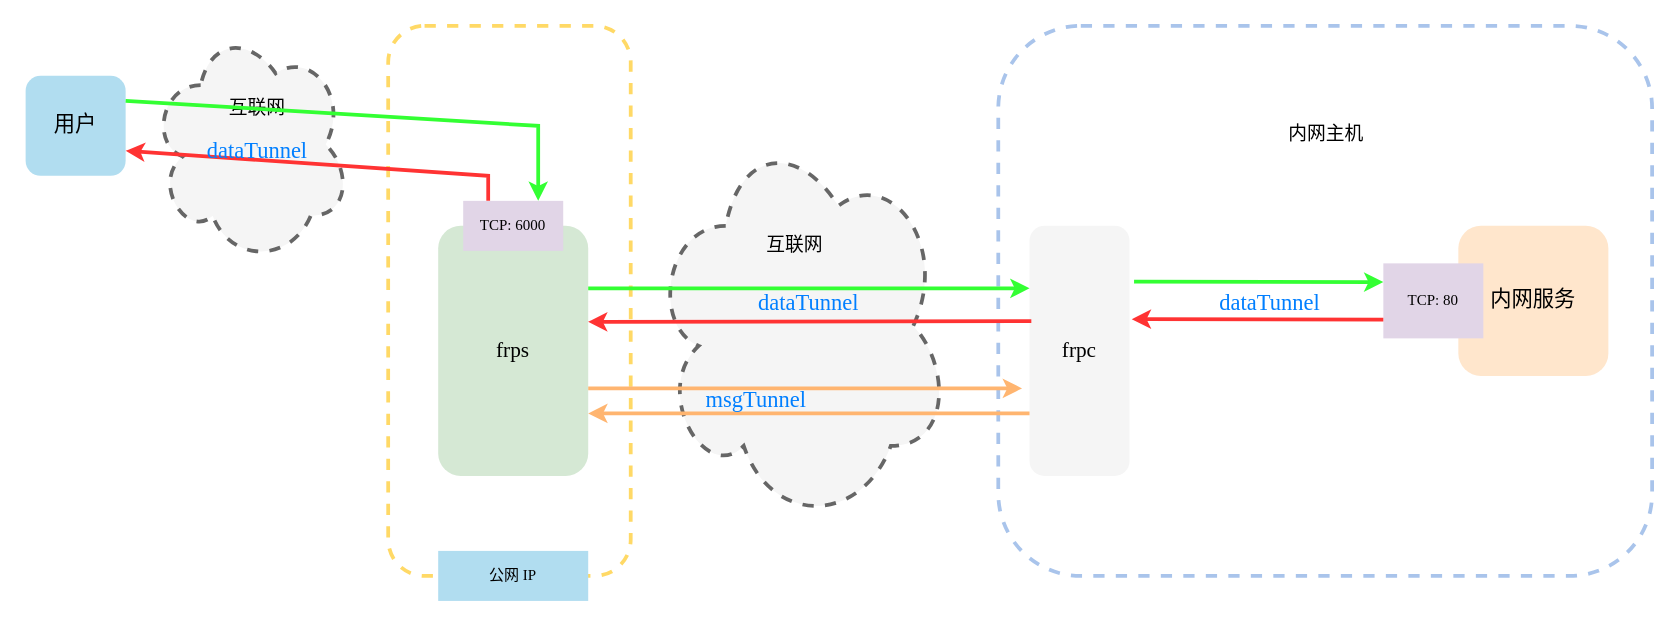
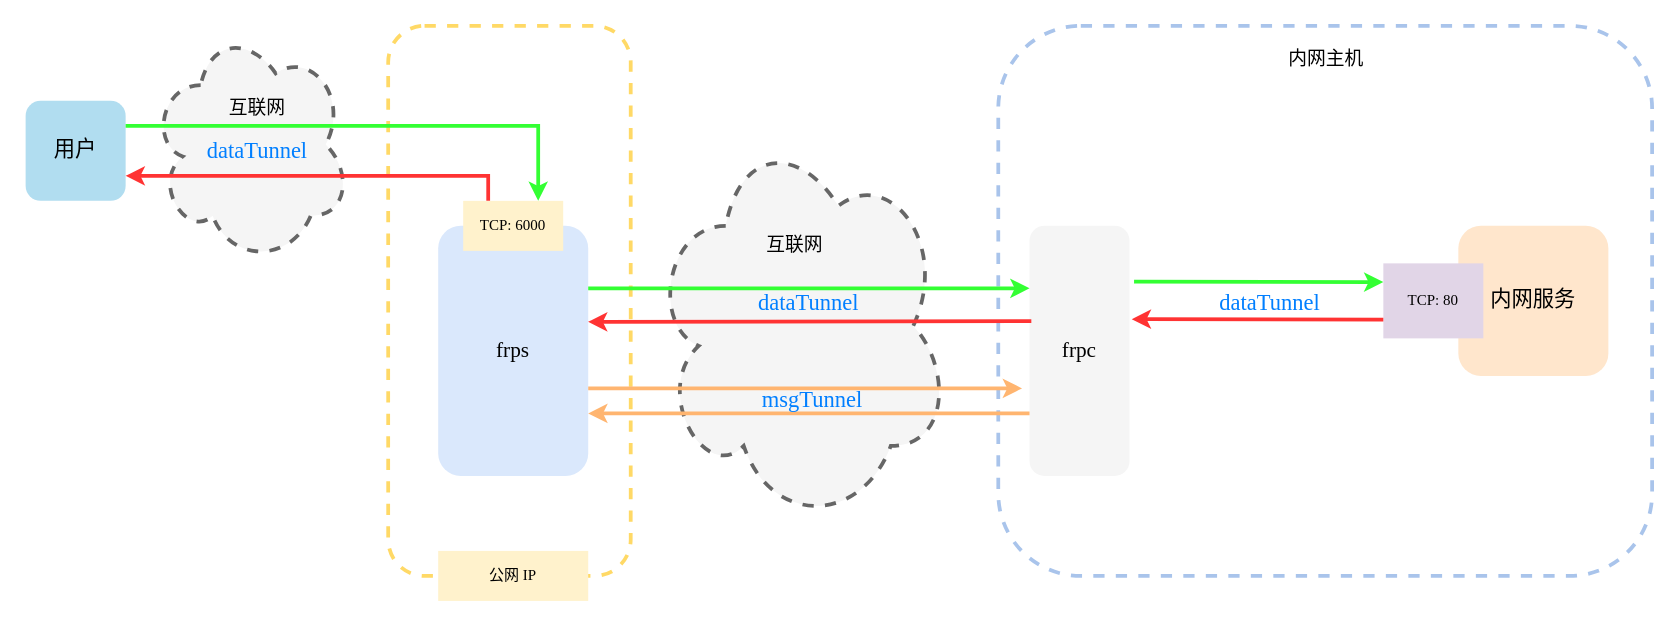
- <mxCell id="8" value="&lt;font face=&quot;JetBrains Mono NL&quot; style=&quot;font-size: 17px;&quot;&gt;用户&lt;/font&gt;" style="rounded=1;whiteSpace=wrap;html=1;fillColor=#b1ddf0;strokeColor=none;" parent="1" vertex="1"><mxGeometry x="20" y="60" width="80" height="80" as="geometry" /></mxCell>
+ <mxCell id="8" value="&lt;font face=&quot;JetBrains Mono NL&quot; style=&quot;font-size: 17px;&quot;&gt;用户&lt;/font&gt;" style="rounded=1;whiteSpace=wrap;html=1;fillColor=#b1ddf0;strokeColor=none;" parent="1" vertex="1"><mxGeometry x="20" y="80" width="80" height="80" as="geometry" /></mxCell>
- <mxCell id="7" value="&lt;font style=&quot;font-size: 15px;&quot;&gt;内网主机&lt;/font&gt;" style="text;html=1;align=center;verticalAlign=middle;resizable=0;points=[];autosize=1;strokeColor=none;fillColor=none;" parent="1" vertex="1"><mxGeometry x="1019.5" y="91" width="80" height="30" as="geometry" /></mxCell>
+ <mxCell id="7" value="&lt;font style=&quot;font-size: 15px;&quot;&gt;内网主机&lt;/font&gt;" style="text;html=1;align=center;verticalAlign=middle;resizable=0;points=[];autosize=1;strokeColor=none;fillColor=none;" parent="1" vertex="1"><mxGeometry x="1019.5" y="31" width="80" height="30" as="geometry" /></mxCell>
- <mxCell id="10" value="&lt;font face=&quot;JetBrains Mono NL&quot;&gt;TCP: 6000&lt;/font&gt;" style="rounded=0;whiteSpace=wrap;html=1;fillColor=#e1d5e7;strokeColor=none;" parent="1" vertex="1"><mxGeometry x="370" y="160" width="80" height="40" as="geometry" /></mxCell>
+ <mxCell id="10" value="&lt;font face=&quot;JetBrains Mono NL&quot;&gt;TCP: 6000&lt;/font&gt;" style="rounded=0;whiteSpace=wrap;html=1;fillColor=#fff2cc;strokeColor=none;" parent="1" vertex="1"><mxGeometry x="370" y="160" width="80" height="40" as="geometry" /></mxCell>
- <mxCell id="4" value="&lt;font face=&quot;JetBrains Mono NL&quot; style=&quot;font-size: 17px;&quot;&gt;frps&lt;/font&gt;" style="rounded=1;whiteSpace=wrap;html=1;fillColor=#d5e8d4;strokeColor=none;" parent="1" vertex="1"><mxGeometry x="350" y="180" width="120" height="200" as="geometry" /></mxCell>
+ <mxCell id="4" value="&lt;font face=&quot;JetBrains Mono NL&quot; style=&quot;font-size: 17px;&quot;&gt;frps&lt;/font&gt;" style="rounded=1;whiteSpace=wrap;html=1;fillColor=#dae8fc;strokeColor=none;" parent="1" vertex="1"><mxGeometry x="350" y="180" width="120" height="200" as="geometry" /></mxCell>
- <mxCell id="26" value="&lt;font color=&quot;#007fff&quot; face=&quot;JetBrains Mono NL&quot; style=&quot;font-size: 18px;&quot;&gt;msgTunnel&lt;/font&gt;" style="text;html=1;align=center;verticalAlign=middle;resizable=0;points=[];autosize=1;strokeColor=none;fillColor=none;" vertex="1" parent="1"><mxGeometry x="546" y="301" width="116" height="35" as="geometry" /></mxCell>
+ <mxCell id="26" value="&lt;font color=&quot;#007fff&quot; face=&quot;JetBrains Mono NL&quot; style=&quot;font-size: 18px;&quot;&gt;msgTunnel&lt;/font&gt;" style="text;html=1;align=center;verticalAlign=middle;resizable=0;points=[];autosize=1;strokeColor=none;fillColor=none;" vertex="1" parent="1"><mxGeometry x="591" y="301" width="116" height="35" as="geometry" /></mxCell>
- <mxCell id="11" value="&lt;font face=&quot;JetBrains Mono NL&quot;&gt;公网 IP&lt;/font&gt;" style="rounded=0;whiteSpace=wrap;html=1;fillColor=#b1ddf0;strokeColor=none;" parent="1" vertex="1"><mxGeometry x="350" y="440" width="120" height="40" as="geometry" /></mxCell>
+ <mxCell id="11" value="&lt;font face=&quot;JetBrains Mono NL&quot;&gt;公网 IP&lt;/font&gt;" style="rounded=0;whiteSpace=wrap;html=1;fillColor=#fff2cc;strokeColor=none;" parent="1" vertex="1"><mxGeometry x="350" y="440" width="120" height="40" as="geometry" /></mxCell>
